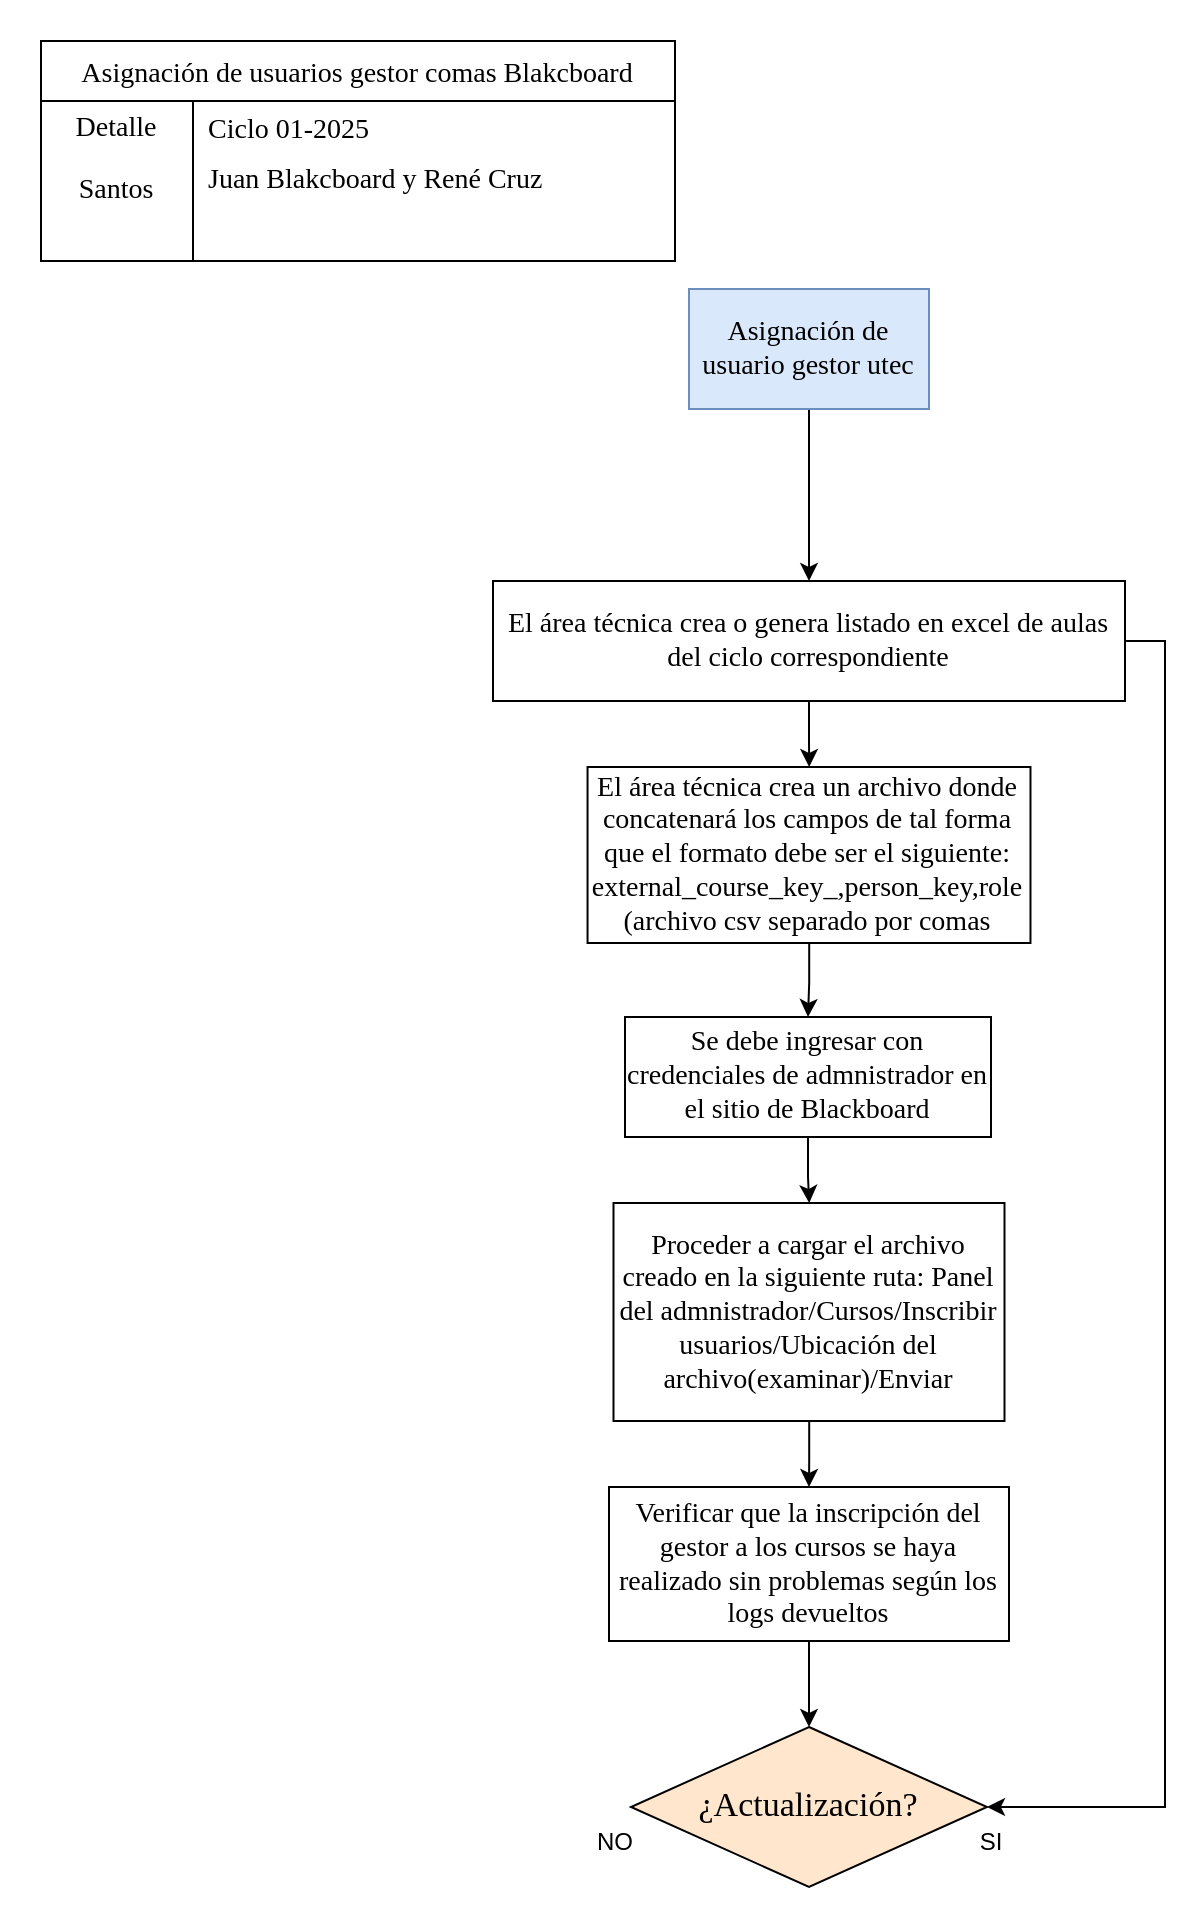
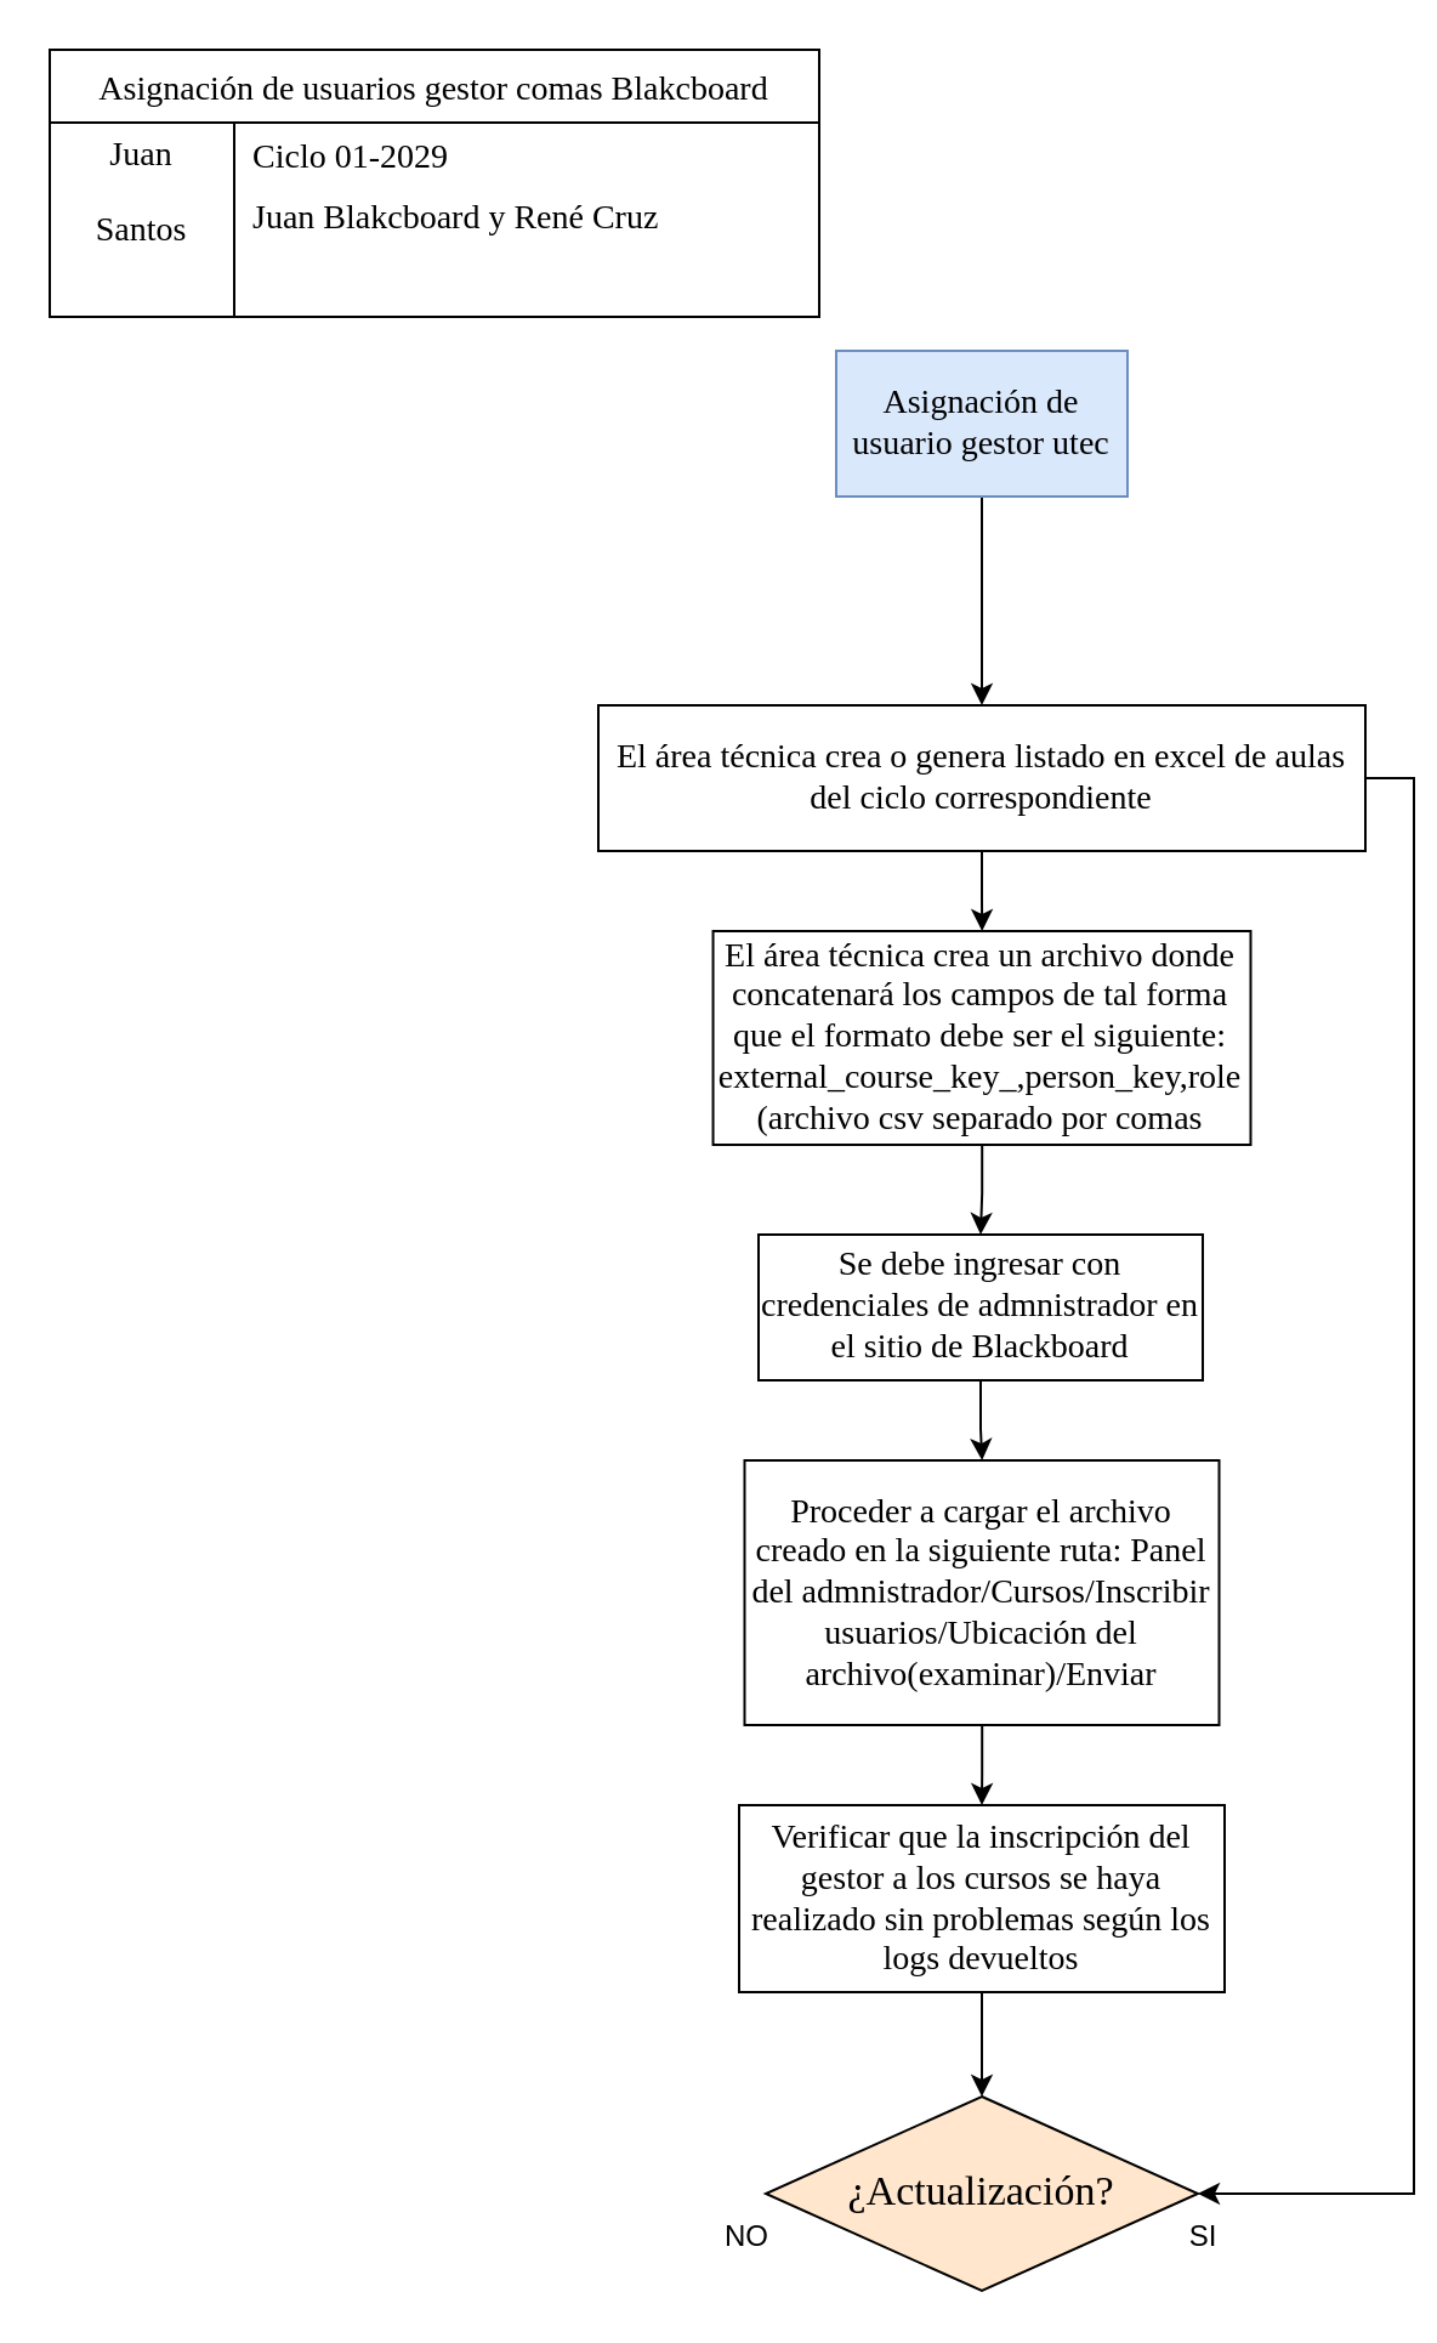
- <mxCell id="4" value="&lt;font style=&quot;font-size: 14px;&quot;&gt;Detalle&lt;/font&gt;&lt;div&gt;&lt;br&gt;&lt;/div&gt;" style="shape=partialRectangle;html=1;whiteSpace=wrap;connectable=0;fillColor=none;top=0;left=0;bottom=0;right=0;overflow=hidden;pointerEvents=1;strokeColor=inherit;fontSize=16;fontFamily=Times New Roman;" vertex="1" parent="3"><mxGeometry width="76" height="26" as="geometry"><mxRectangle width="76" height="26" as="alternateBounds" /></mxGeometry></mxCell>
+ <mxCell id="4" value="&lt;font style=&quot;font-size: 14px;&quot;&gt;Juan&lt;/font&gt;&lt;div&gt;&lt;br&gt;&lt;/div&gt;" style="shape=partialRectangle;html=1;whiteSpace=wrap;connectable=0;fillColor=none;top=0;left=0;bottom=0;right=0;overflow=hidden;pointerEvents=1;strokeColor=inherit;fontSize=16;fontFamily=Times New Roman;" vertex="1" parent="3"><mxGeometry width="76" height="26" as="geometry"><mxRectangle width="76" height="26" as="alternateBounds" /></mxGeometry></mxCell>
- <mxCell id="5" value="&lt;font style=&quot;font-size: 14px;&quot;&gt;Ciclo 01-2025&lt;/font&gt;" style="shape=partialRectangle;html=1;whiteSpace=wrap;connectable=0;fillColor=none;top=0;left=0;bottom=0;right=0;align=left;spacingLeft=6;overflow=hidden;strokeColor=inherit;fontSize=16;fontFamily=Times New Roman;" vertex="1" parent="3"><mxGeometry x="76" width="241" height="26" as="geometry"><mxRectangle width="241" height="26" as="alternateBounds" /></mxGeometry></mxCell>
+ <mxCell id="5" value="&lt;font style=&quot;font-size: 14px;&quot;&gt;Ciclo 01-2029&lt;/font&gt;" style="shape=partialRectangle;html=1;whiteSpace=wrap;connectable=0;fillColor=none;top=0;left=0;bottom=0;right=0;align=left;spacingLeft=6;overflow=hidden;strokeColor=inherit;fontSize=16;fontFamily=Times New Roman;" vertex="1" parent="3"><mxGeometry x="76" width="241" height="26" as="geometry"><mxRectangle width="241" height="26" as="alternateBounds" /></mxGeometry></mxCell>
